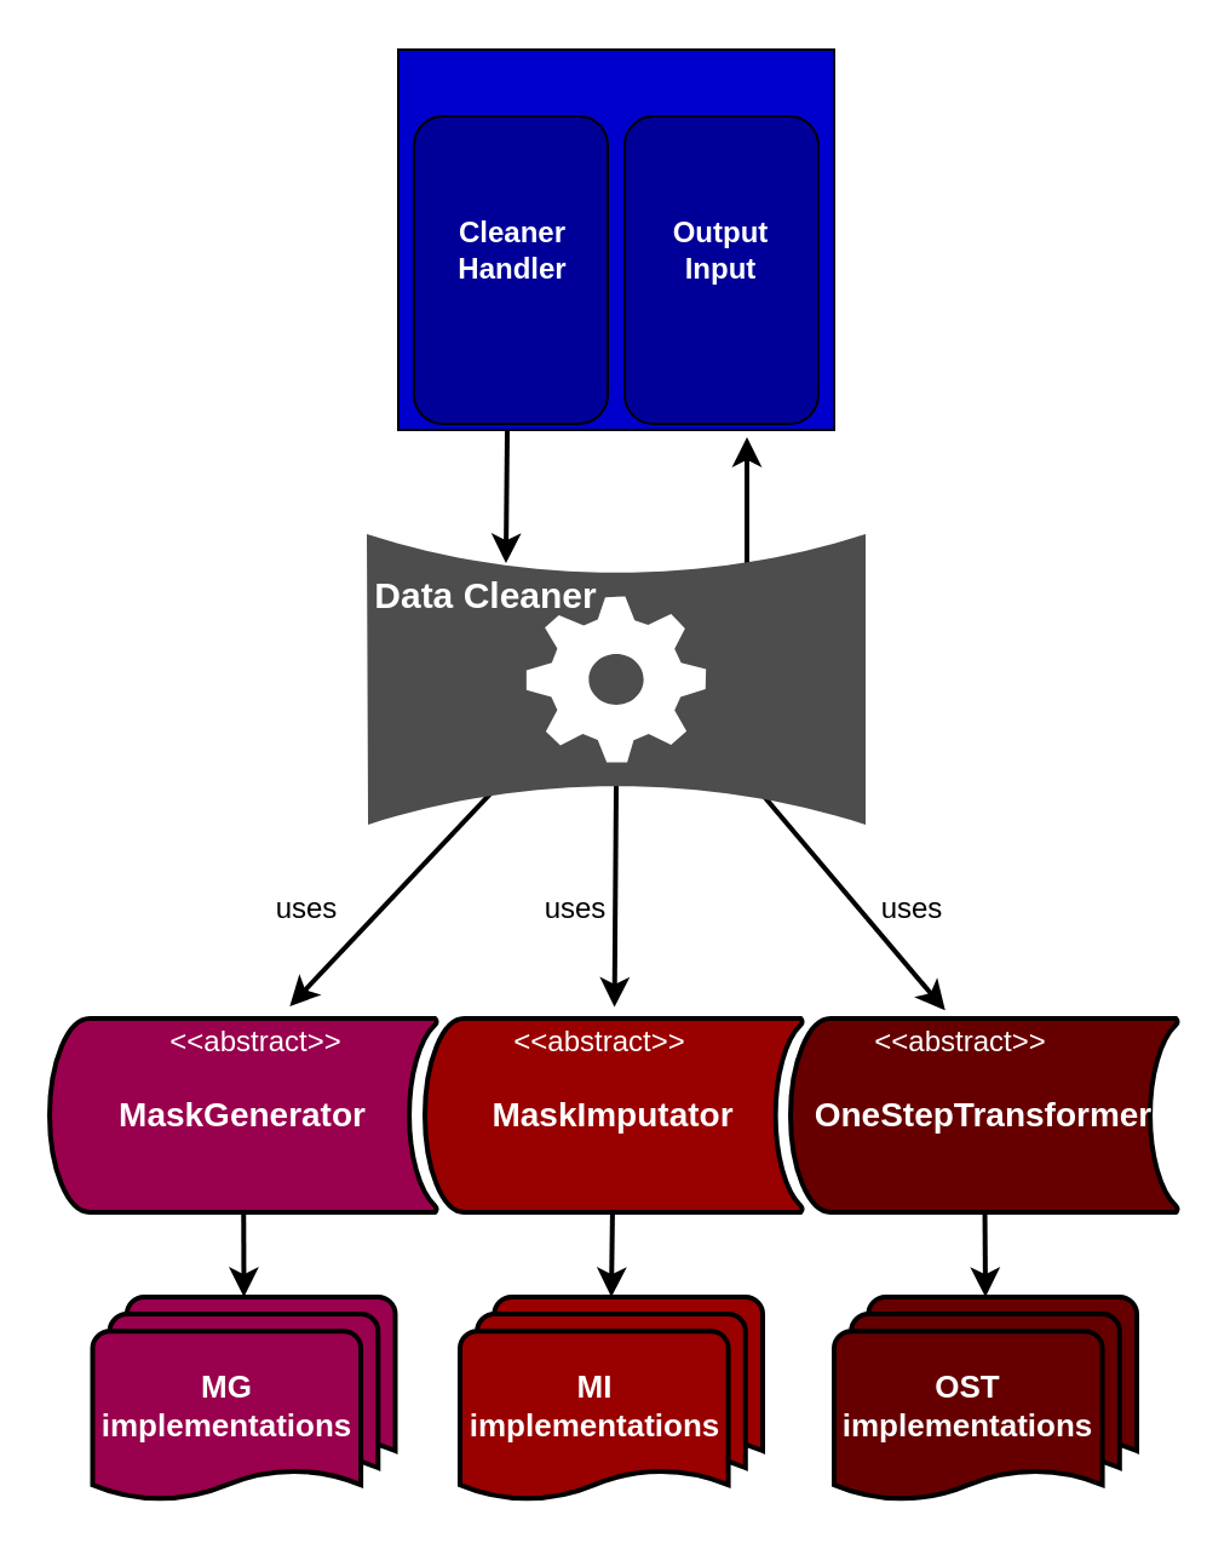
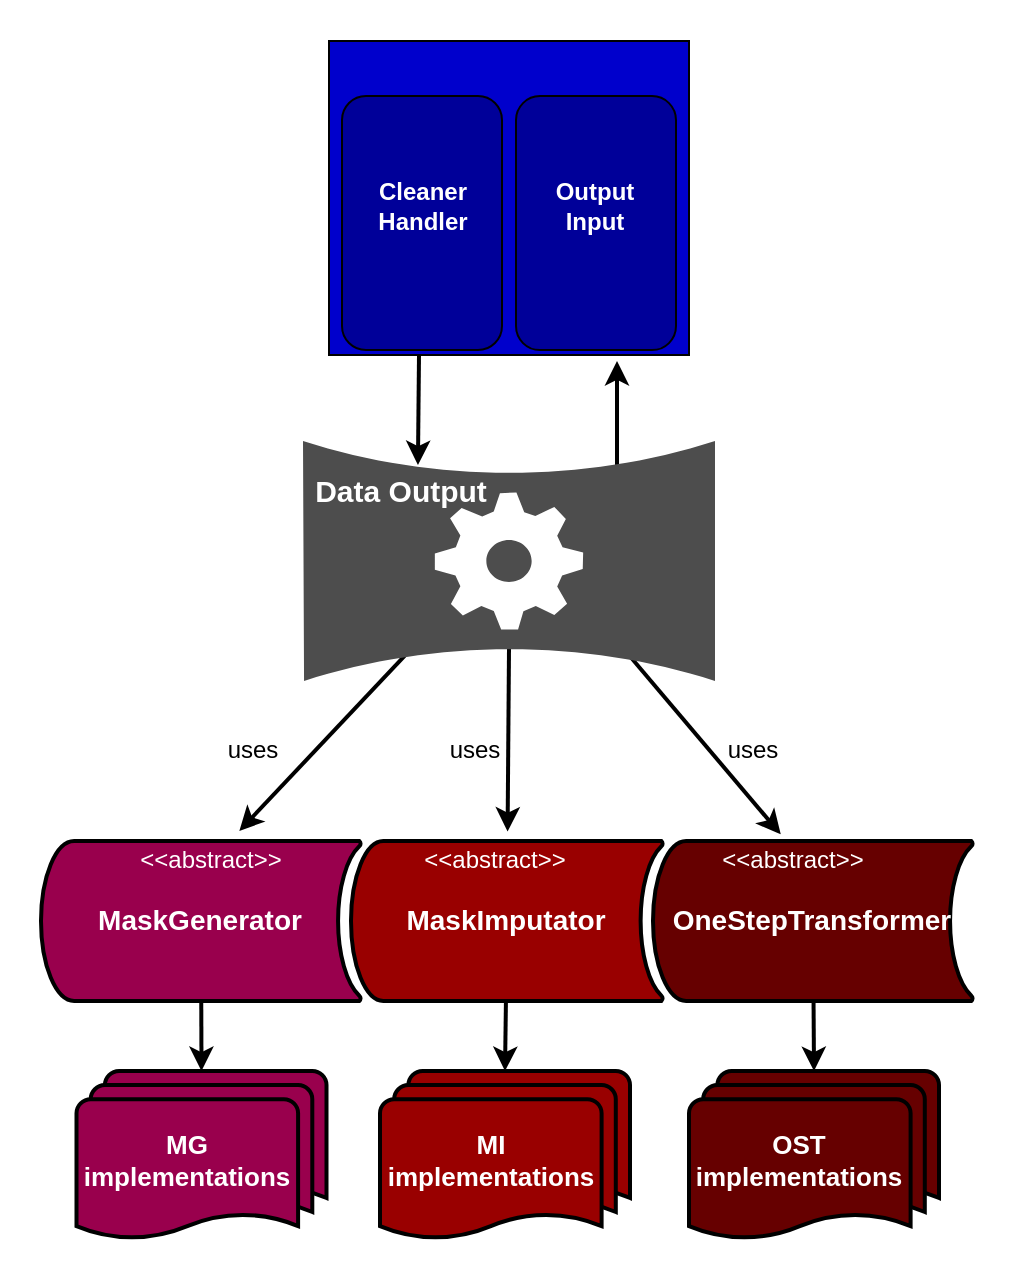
- <mxCell id="28" value="&lt;font style=&quot;font-size: 15px;&quot; color=&quot;#ffffff&quot;&gt;&lt;b style=&quot;font-size: 15px;&quot;&gt;Data Cleaner&lt;/b&gt;&lt;/font&gt;" style="text;html=1;align=center;verticalAlign=middle;resizable=0;points=[];autosize=1;strokeColor=none;fillColor=none;fontSize=15;strokeWidth=1;" vertex="1" parent="1"><mxGeometry x="140" y="230" width="120" height="30" as="geometry" /></mxCell>
+ <mxCell id="28" value="&lt;font style=&quot;font-size: 15px;&quot; color=&quot;#ffffff&quot;&gt;&lt;b style=&quot;font-size: 15px;&quot;&gt;Data Output&lt;/b&gt;&lt;/font&gt;" style="text;html=1;align=center;verticalAlign=middle;resizable=0;points=[];autosize=1;strokeColor=none;fillColor=none;fontSize=15;strokeWidth=1;" vertex="1" parent="1"><mxGeometry x="140" y="230" width="120" height="30" as="geometry" /></mxCell>
